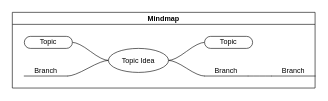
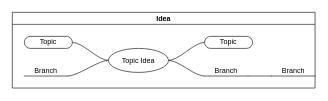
- <mxCell id="2" value="Mindmap" style="swimlane;startSize=20;horizontal=1;containerType=tree;" parent="1" vertex="1"><mxGeometry x="20" y="20" width="504" height="126" as="geometry" /></mxCell>
+ <mxCell id="2" value="Idea" style="swimlane;startSize=20;horizontal=1;containerType=tree;" parent="1" vertex="1"><mxGeometry x="20" y="20" width="504" height="126" as="geometry" /></mxCell>
